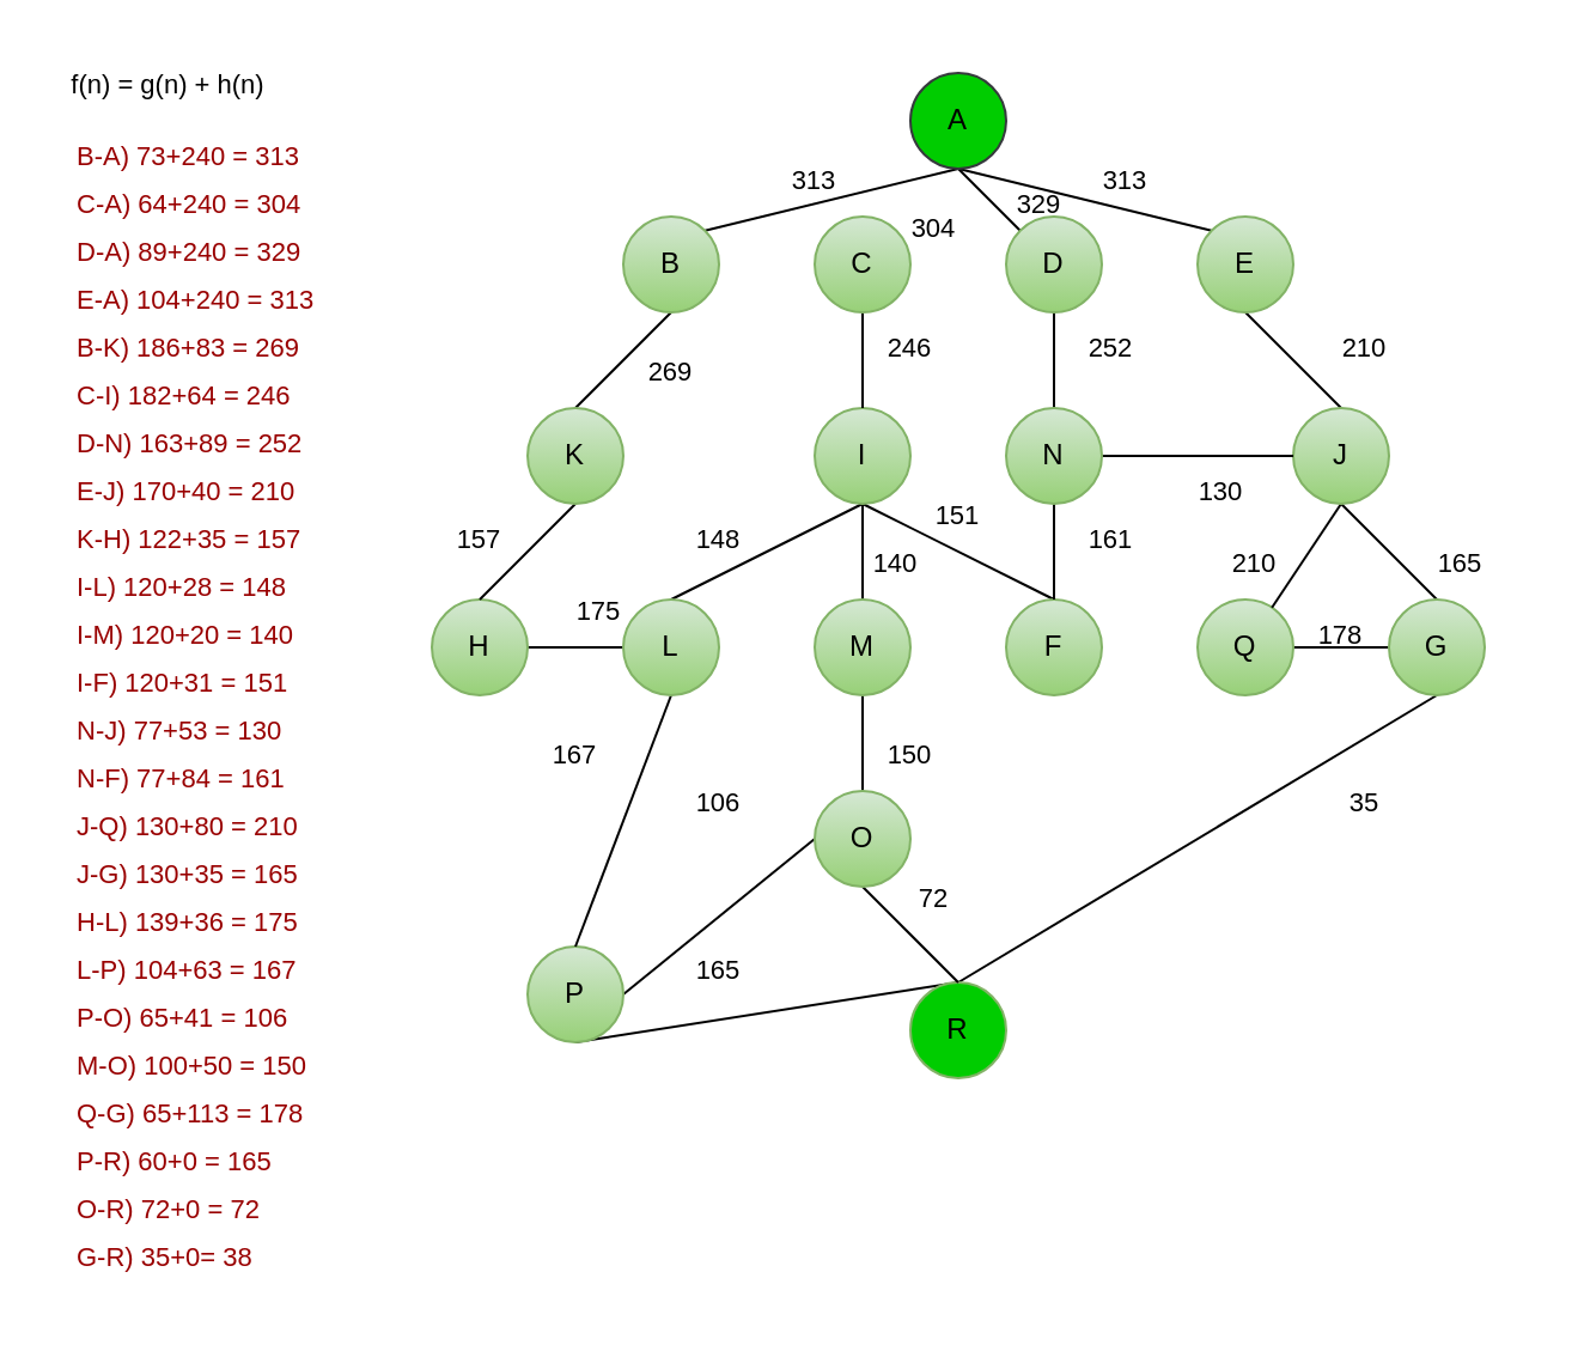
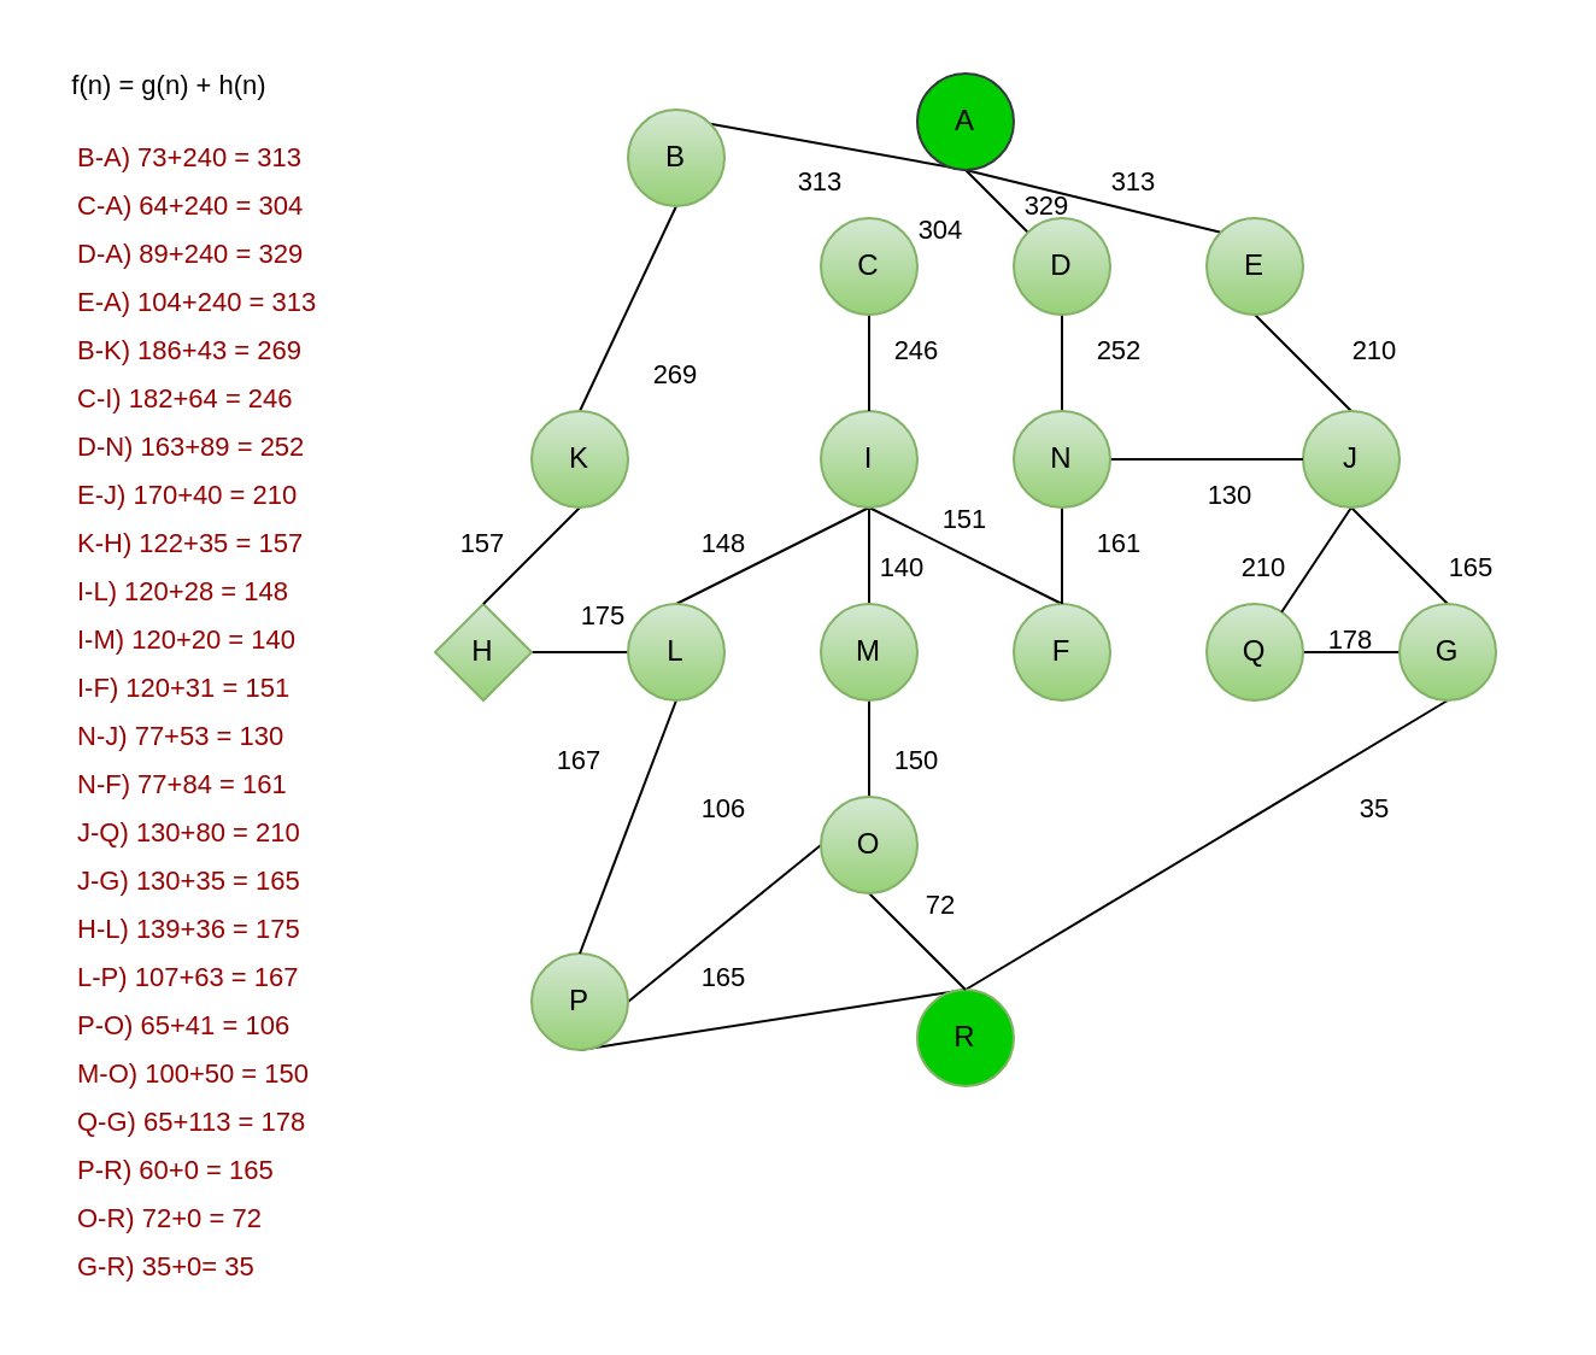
- <mxCell id="7" value="B" style="ellipse;whiteSpace=wrap;html=1;aspect=fixed;fillColor=#d5e8d4;strokeColor=#82b366;gradientColor=#97d077;" vertex="1" parent="1"><mxGeometry x="260" y="90" width="40" height="40" as="geometry" /></mxCell>
+ <mxCell id="7" value="B" style="ellipse;whiteSpace=wrap;html=1;aspect=fixed;fillColor=#d5e8d4;strokeColor=#82b366;gradientColor=#97d077;" vertex="1" parent="1"><mxGeometry x="260" y="45" width="40" height="40" as="geometry" /></mxCell>
- <mxCell id="48" value="&lt;font color=&quot;#990000&quot;&gt;B-K) 186+83 = 269&lt;/font&gt;" style="text;html=1;strokeColor=none;fillColor=none;align=left;verticalAlign=middle;whiteSpace=wrap;rounded=0;fontSize=11;fontFamily=Helvetica;fontColor=default;" vertex="1" parent="1"><mxGeometry x="30" y="130" width="100" height="30" as="geometry" /></mxCell>
+ <mxCell id="48" value="&lt;font color=&quot;#990000&quot;&gt;B-K) 186+43 = 269&lt;/font&gt;" style="text;html=1;strokeColor=none;fillColor=none;align=left;verticalAlign=middle;whiteSpace=wrap;rounded=0;fontSize=11;fontFamily=Helvetica;fontColor=default;" vertex="1" parent="1"><mxGeometry x="30" y="130" width="100" height="30" as="geometry" /></mxCell>
- <mxCell id="29" value="H" style="ellipse;whiteSpace=wrap;html=1;aspect=fixed;fillColor=#d5e8d4;strokeColor=#82b366;gradientColor=#97d077;" vertex="1" parent="1"><mxGeometry x="180" y="250" width="40" height="40" as="geometry" /></mxCell>
+ <mxCell id="29" value="H" style="rhombus;whiteSpace=wrap;html=1;aspect=fixed;fillColor=#d5e8d4;strokeColor=#82b366;gradientColor=#97d077;" vertex="1" parent="1"><mxGeometry x="180" y="250" width="40" height="40" as="geometry" /></mxCell>
- <mxCell id="61" value="&lt;font color=&quot;#990000&quot;&gt;L-P) 104+63 = 167&lt;/font&gt;" style="text;html=1;strokeColor=none;fillColor=none;align=left;verticalAlign=middle;whiteSpace=wrap;rounded=0;fontSize=11;fontFamily=Helvetica;fontColor=default;" vertex="1" parent="1"><mxGeometry x="30" y="390" width="100" height="30" as="geometry" /></mxCell>
+ <mxCell id="61" value="&lt;font color=&quot;#990000&quot;&gt;L-P) 107+63 = 167&lt;/font&gt;" style="text;html=1;strokeColor=none;fillColor=none;align=left;verticalAlign=middle;whiteSpace=wrap;rounded=0;fontSize=11;fontFamily=Helvetica;fontColor=default;" vertex="1" parent="1"><mxGeometry x="30" y="390" width="100" height="30" as="geometry" /></mxCell>
- <mxCell id="67" value="&lt;font color=&quot;#990000&quot;&gt;G-R) 35+0= 38&lt;/font&gt;" style="text;html=1;strokeColor=none;fillColor=none;align=left;verticalAlign=middle;whiteSpace=wrap;rounded=0;fontSize=11;fontFamily=Helvetica;fontColor=default;" vertex="1" parent="1"><mxGeometry x="30" y="510" width="100" height="30" as="geometry" /></mxCell>
+ <mxCell id="67" value="&lt;font color=&quot;#990000&quot;&gt;G-R) 35+0= 35&lt;/font&gt;" style="text;html=1;strokeColor=none;fillColor=none;align=left;verticalAlign=middle;whiteSpace=wrap;rounded=0;fontSize=11;fontFamily=Helvetica;fontColor=default;" vertex="1" parent="1"><mxGeometry x="30" y="510" width="100" height="30" as="geometry" /></mxCell>
